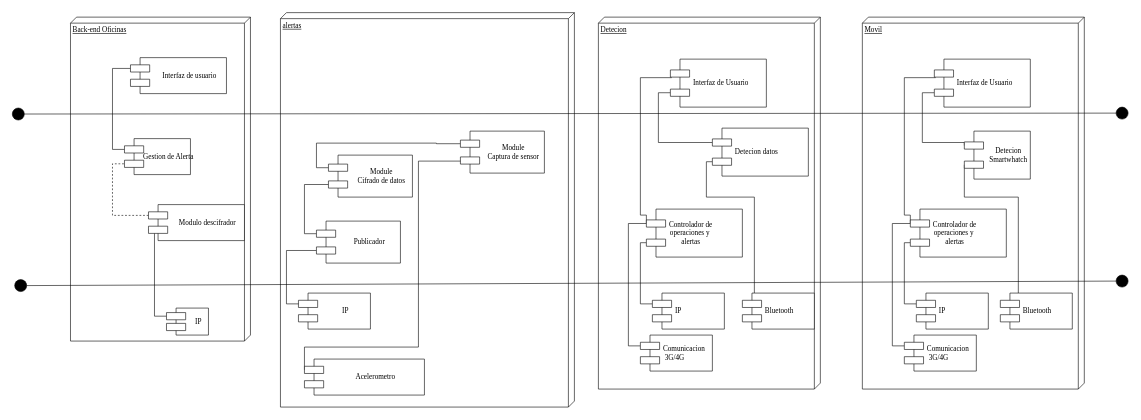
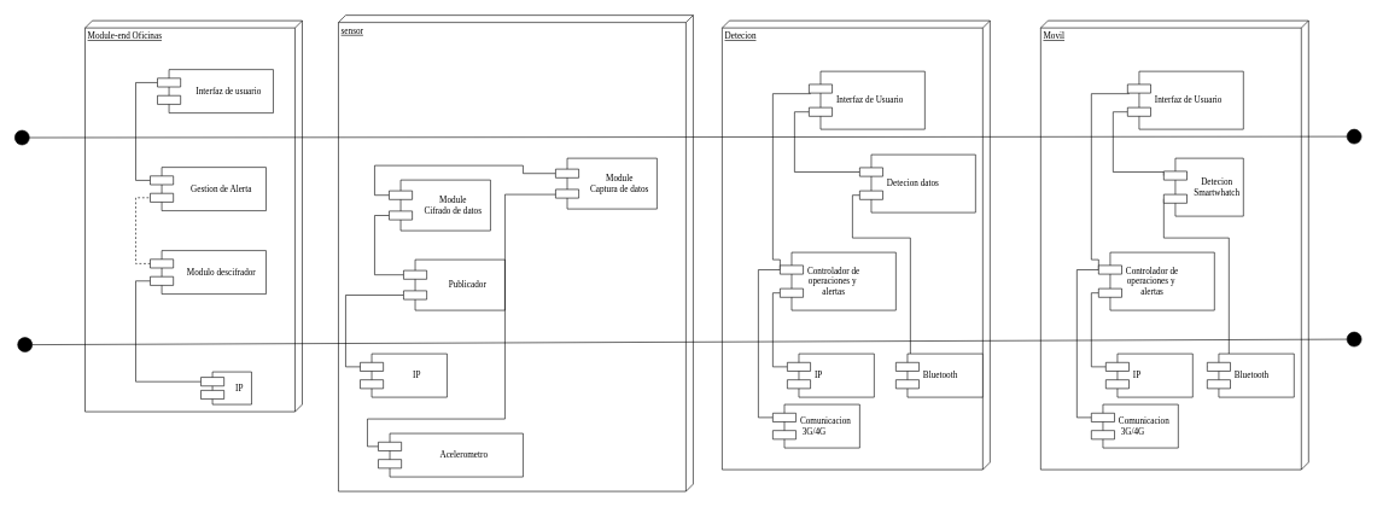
- <mxCell id="4" value="alertas" style="verticalAlign=top;align=left;spacingTop=8;spacingLeft=2;spacingRight=12;shape=cube;size=10;direction=south;fontStyle=4;html=1;rounded=0;shadow=0;comic=0;labelBackgroundColor=none;strokeWidth=1;fontFamily=Verdana;fontSize=12" parent="1" vertex="1"><mxGeometry x="467" y="20.5" width="490" height="657.5" as="geometry" /></mxCell>
+ <mxCell id="4" value="sensor" style="verticalAlign=top;align=left;spacingTop=8;spacingLeft=2;spacingRight=12;shape=cube;size=10;direction=south;fontStyle=4;html=1;rounded=0;shadow=0;comic=0;labelBackgroundColor=none;strokeWidth=1;fontFamily=Verdana;fontSize=12" parent="1" vertex="1"><mxGeometry x="467" y="20.5" width="490" height="657.5" as="geometry" /></mxCell>
- <mxCell id="2" value="Back-end Oficinas" style="verticalAlign=top;align=left;spacingTop=8;spacingLeft=2;spacingRight=12;shape=cube;size=10;direction=south;fontStyle=4;html=1;rounded=0;shadow=0;comic=0;labelBackgroundColor=none;strokeWidth=1;fontFamily=Verdana;fontSize=12" parent="1" vertex="1"><mxGeometry x="117" y="28" width="300" height="540" as="geometry" /></mxCell>
+ <mxCell id="2" value="Module-end Oficinas" style="verticalAlign=top;align=left;spacingTop=8;spacingLeft=2;spacingRight=12;shape=cube;size=10;direction=south;fontStyle=4;html=1;rounded=0;shadow=0;comic=0;labelBackgroundColor=none;strokeWidth=1;fontFamily=Verdana;fontSize=12" parent="1" vertex="1"><mxGeometry x="117" y="28" width="300" height="540" as="geometry" /></mxCell>
- <mxCell id="13" value="Module &lt;br&gt;Captura de sensor" style="shape=component;align=center;spacingLeft=36;rounded=0;shadow=0;comic=0;labelBackgroundColor=none;strokeWidth=1;fontFamily=Verdana;fontSize=12;html=1;" parent="1" vertex="1"><mxGeometry x="767" y="218" width="140" height="70" as="geometry" /></mxCell>
+ <mxCell id="13" value="Module &lt;br&gt;Captura de datos" style="shape=component;align=center;spacingLeft=36;rounded=0;shadow=0;comic=0;labelBackgroundColor=none;strokeWidth=1;fontFamily=Verdana;fontSize=12;html=1;" parent="1" vertex="1"><mxGeometry x="767" y="218" width="140" height="70" as="geometry" /></mxCell>
- <mxCell id="31" value="Gestion de Alerta" style="shape=component;align=center;spacingLeft=36;rounded=0;shadow=0;comic=0;labelBackgroundColor=none;strokeWidth=1;fontFamily=Verdana;fontSize=12;html=1;" parent="1" vertex="1"><mxGeometry x="207" y="230.5" width="110" height="60" as="geometry" /></mxCell>
+ <mxCell id="31" value="Gestion de Alerta" style="shape=component;align=center;spacingLeft=36;rounded=0;shadow=0;comic=0;labelBackgroundColor=none;strokeWidth=1;fontFamily=Verdana;fontSize=12;html=1;" parent="1" vertex="1"><mxGeometry x="207" y="230.5" width="160" height="60" as="geometry" /></mxCell>
- <mxCell id="26" value="Module &lt;br&gt;Cifrado de datos" style="shape=component;align=center;spacingLeft=36;rounded=0;shadow=0;comic=0;labelBackgroundColor=none;strokeWidth=1;fontFamily=Verdana;fontSize=12;html=1;" parent="1" vertex="1"><mxGeometry x="547" y="258" width="140" height="70" as="geometry" /></mxCell>
+ <mxCell id="26" value="Module &lt;br&gt;Cifrado de datos" style="shape=component;align=center;spacingLeft=36;rounded=0;shadow=0;comic=0;labelBackgroundColor=none;strokeWidth=1;fontFamily=Verdana;fontSize=12;html=1;" parent="1" vertex="1"><mxGeometry x="537" y="248" width="140" height="70" as="geometry" /></mxCell>
- <mxCell id="49" value="Modulo descifrador" style="shape=component;align=center;spacingLeft=36;rounded=0;shadow=0;comic=0;labelBackgroundColor=none;strokeWidth=1;fontFamily=Verdana;fontSize=12;html=1;" parent="1" vertex="1"><mxGeometry x="247" y="340.5" width="160" height="60" as="geometry" /></mxCell>
+ <mxCell id="49" value="Modulo descifrador" style="shape=component;align=center;spacingLeft=36;rounded=0;shadow=0;comic=0;labelBackgroundColor=none;strokeWidth=1;fontFamily=Verdana;fontSize=12;html=1;" parent="1" vertex="1"><mxGeometry x="207" y="345.5" width="160" height="60" as="geometry" /></mxCell>
- <mxCell id="28" value="Publicador" style="shape=component;align=center;spacingLeft=36;rounded=0;shadow=0;comic=0;labelBackgroundColor=none;strokeWidth=1;fontFamily=Verdana;fontSize=12;html=1;" parent="1" vertex="1"><mxGeometry x="527" y="368" width="140" height="70" as="geometry" /></mxCell>
+ <mxCell id="28" value="Publicador" style="shape=component;align=center;spacingLeft=36;rounded=0;shadow=0;comic=0;labelBackgroundColor=none;strokeWidth=1;fontFamily=Verdana;fontSize=12;html=1;" parent="1" vertex="1"><mxGeometry x="557" y="358" width="140" height="70" as="geometry" /></mxCell>
- <mxCell id="30" value="Acelerometro" style="shape=component;align=center;spacingLeft=36;rounded=0;shadow=0;comic=0;labelBackgroundColor=none;strokeWidth=1;fontFamily=Verdana;fontSize=12;html=1;" parent="1" vertex="1"><mxGeometry x="507" y="598" width="200" height="60" as="geometry" /></mxCell>
+ <mxCell id="30" value="Acelerometro" style="shape=component;align=center;spacingLeft=36;rounded=0;shadow=0;comic=0;labelBackgroundColor=none;strokeWidth=1;fontFamily=Verdana;fontSize=12;html=1;" parent="1" vertex="1"><mxGeometry x="522" y="598" width="200" height="60" as="geometry" /></mxCell>
